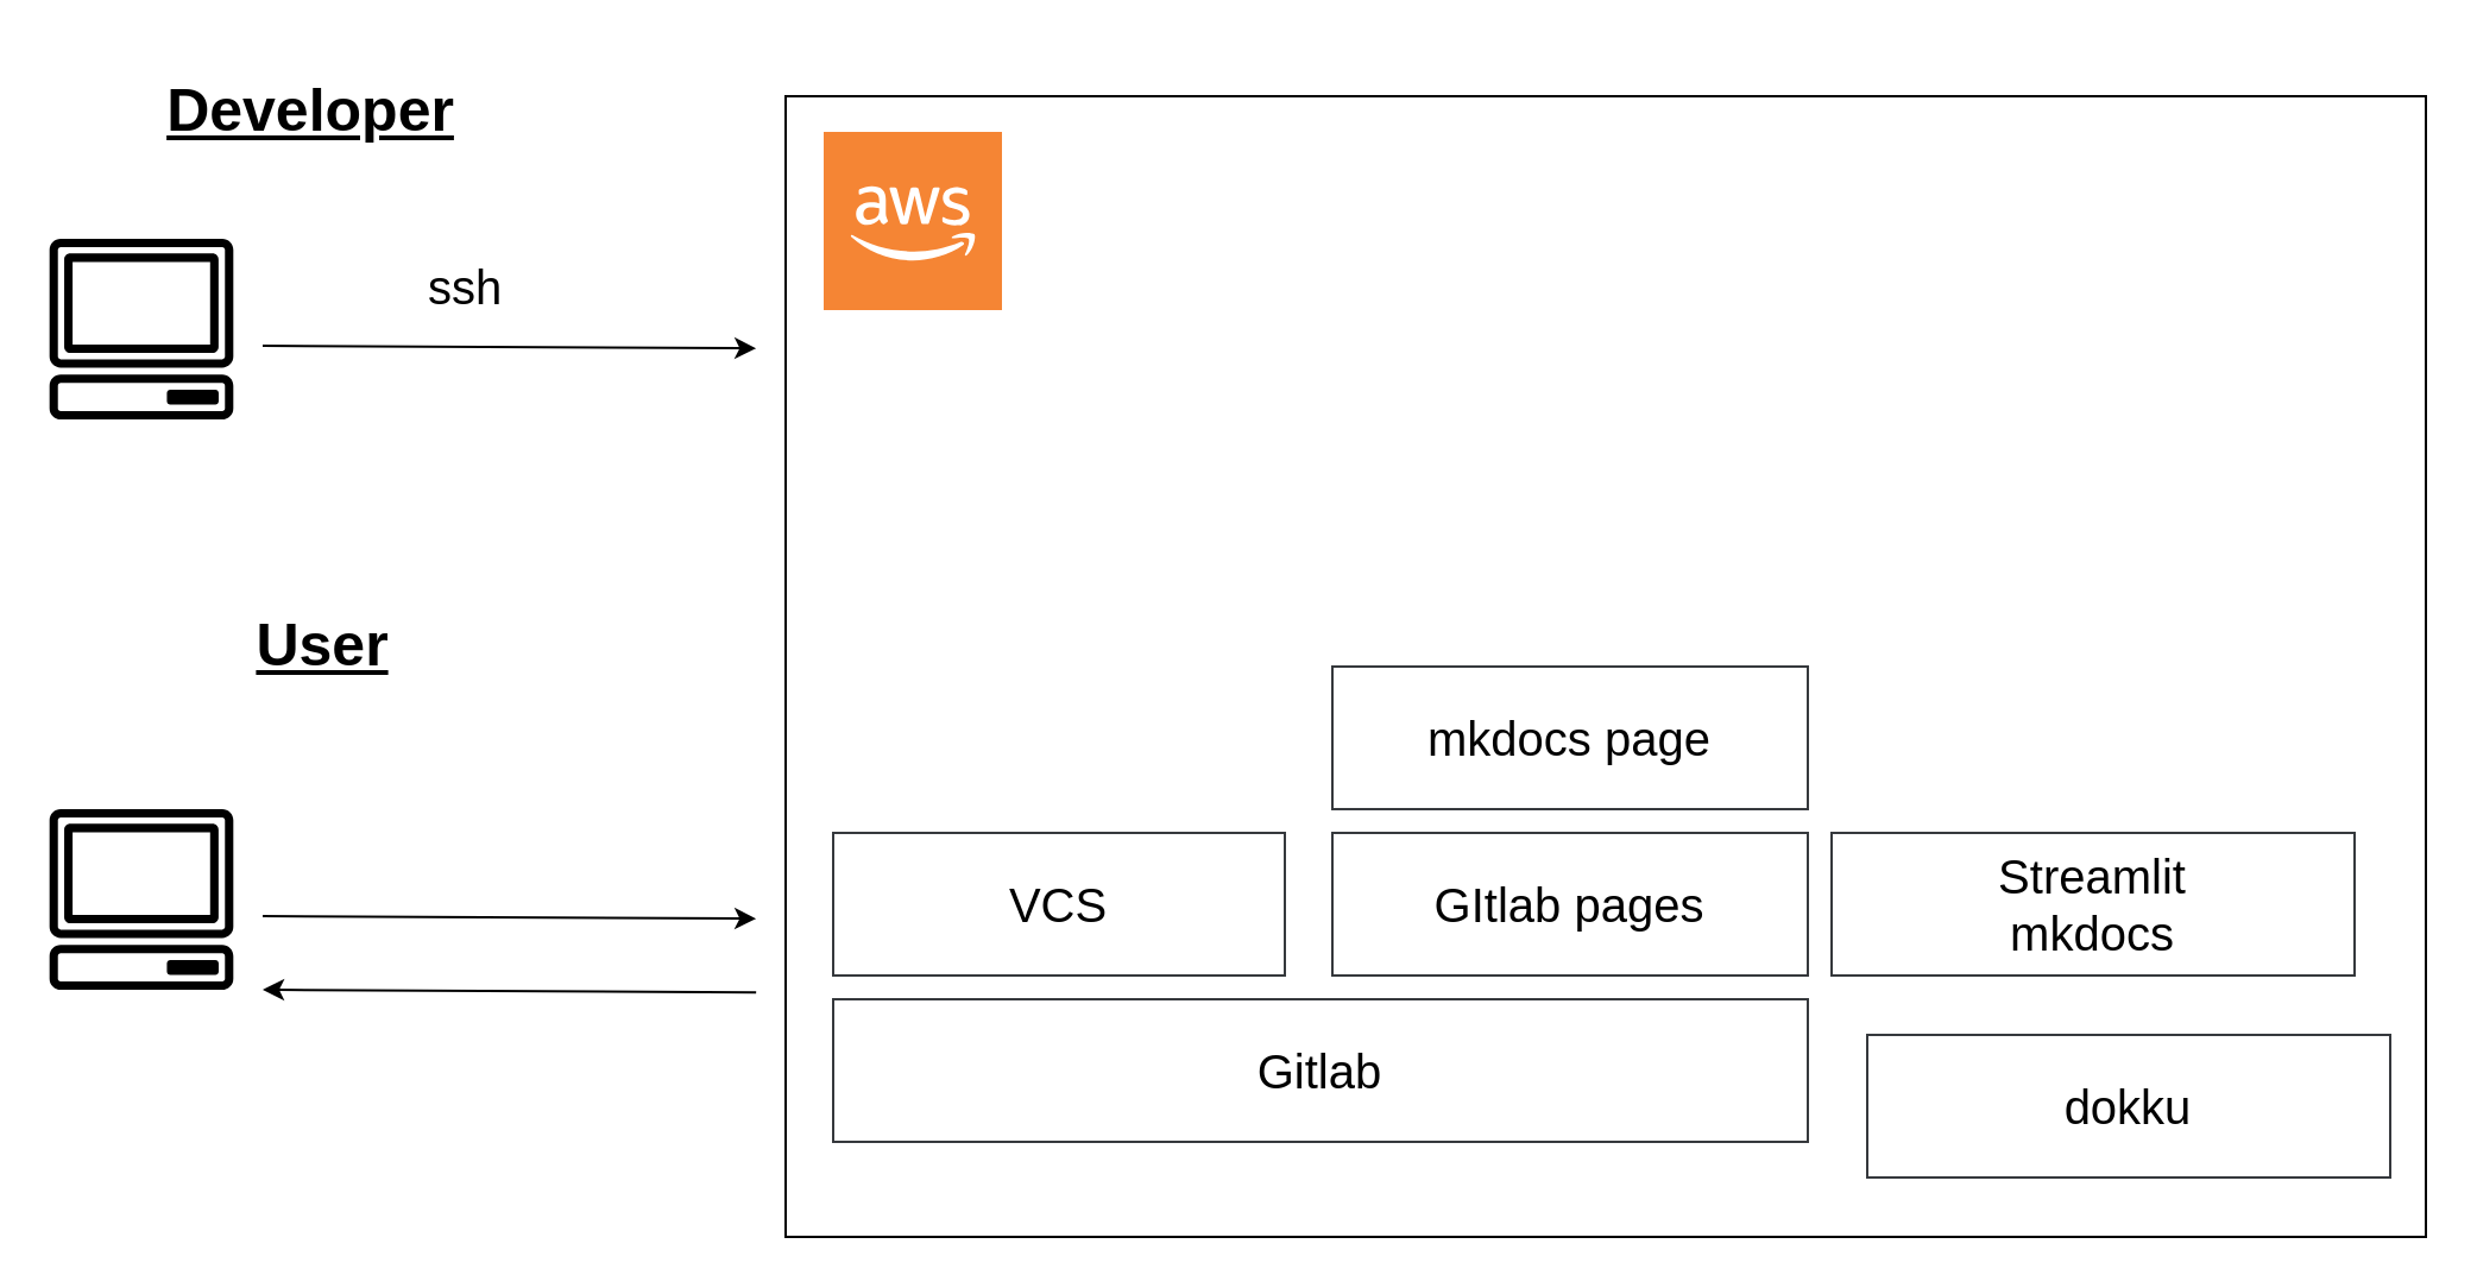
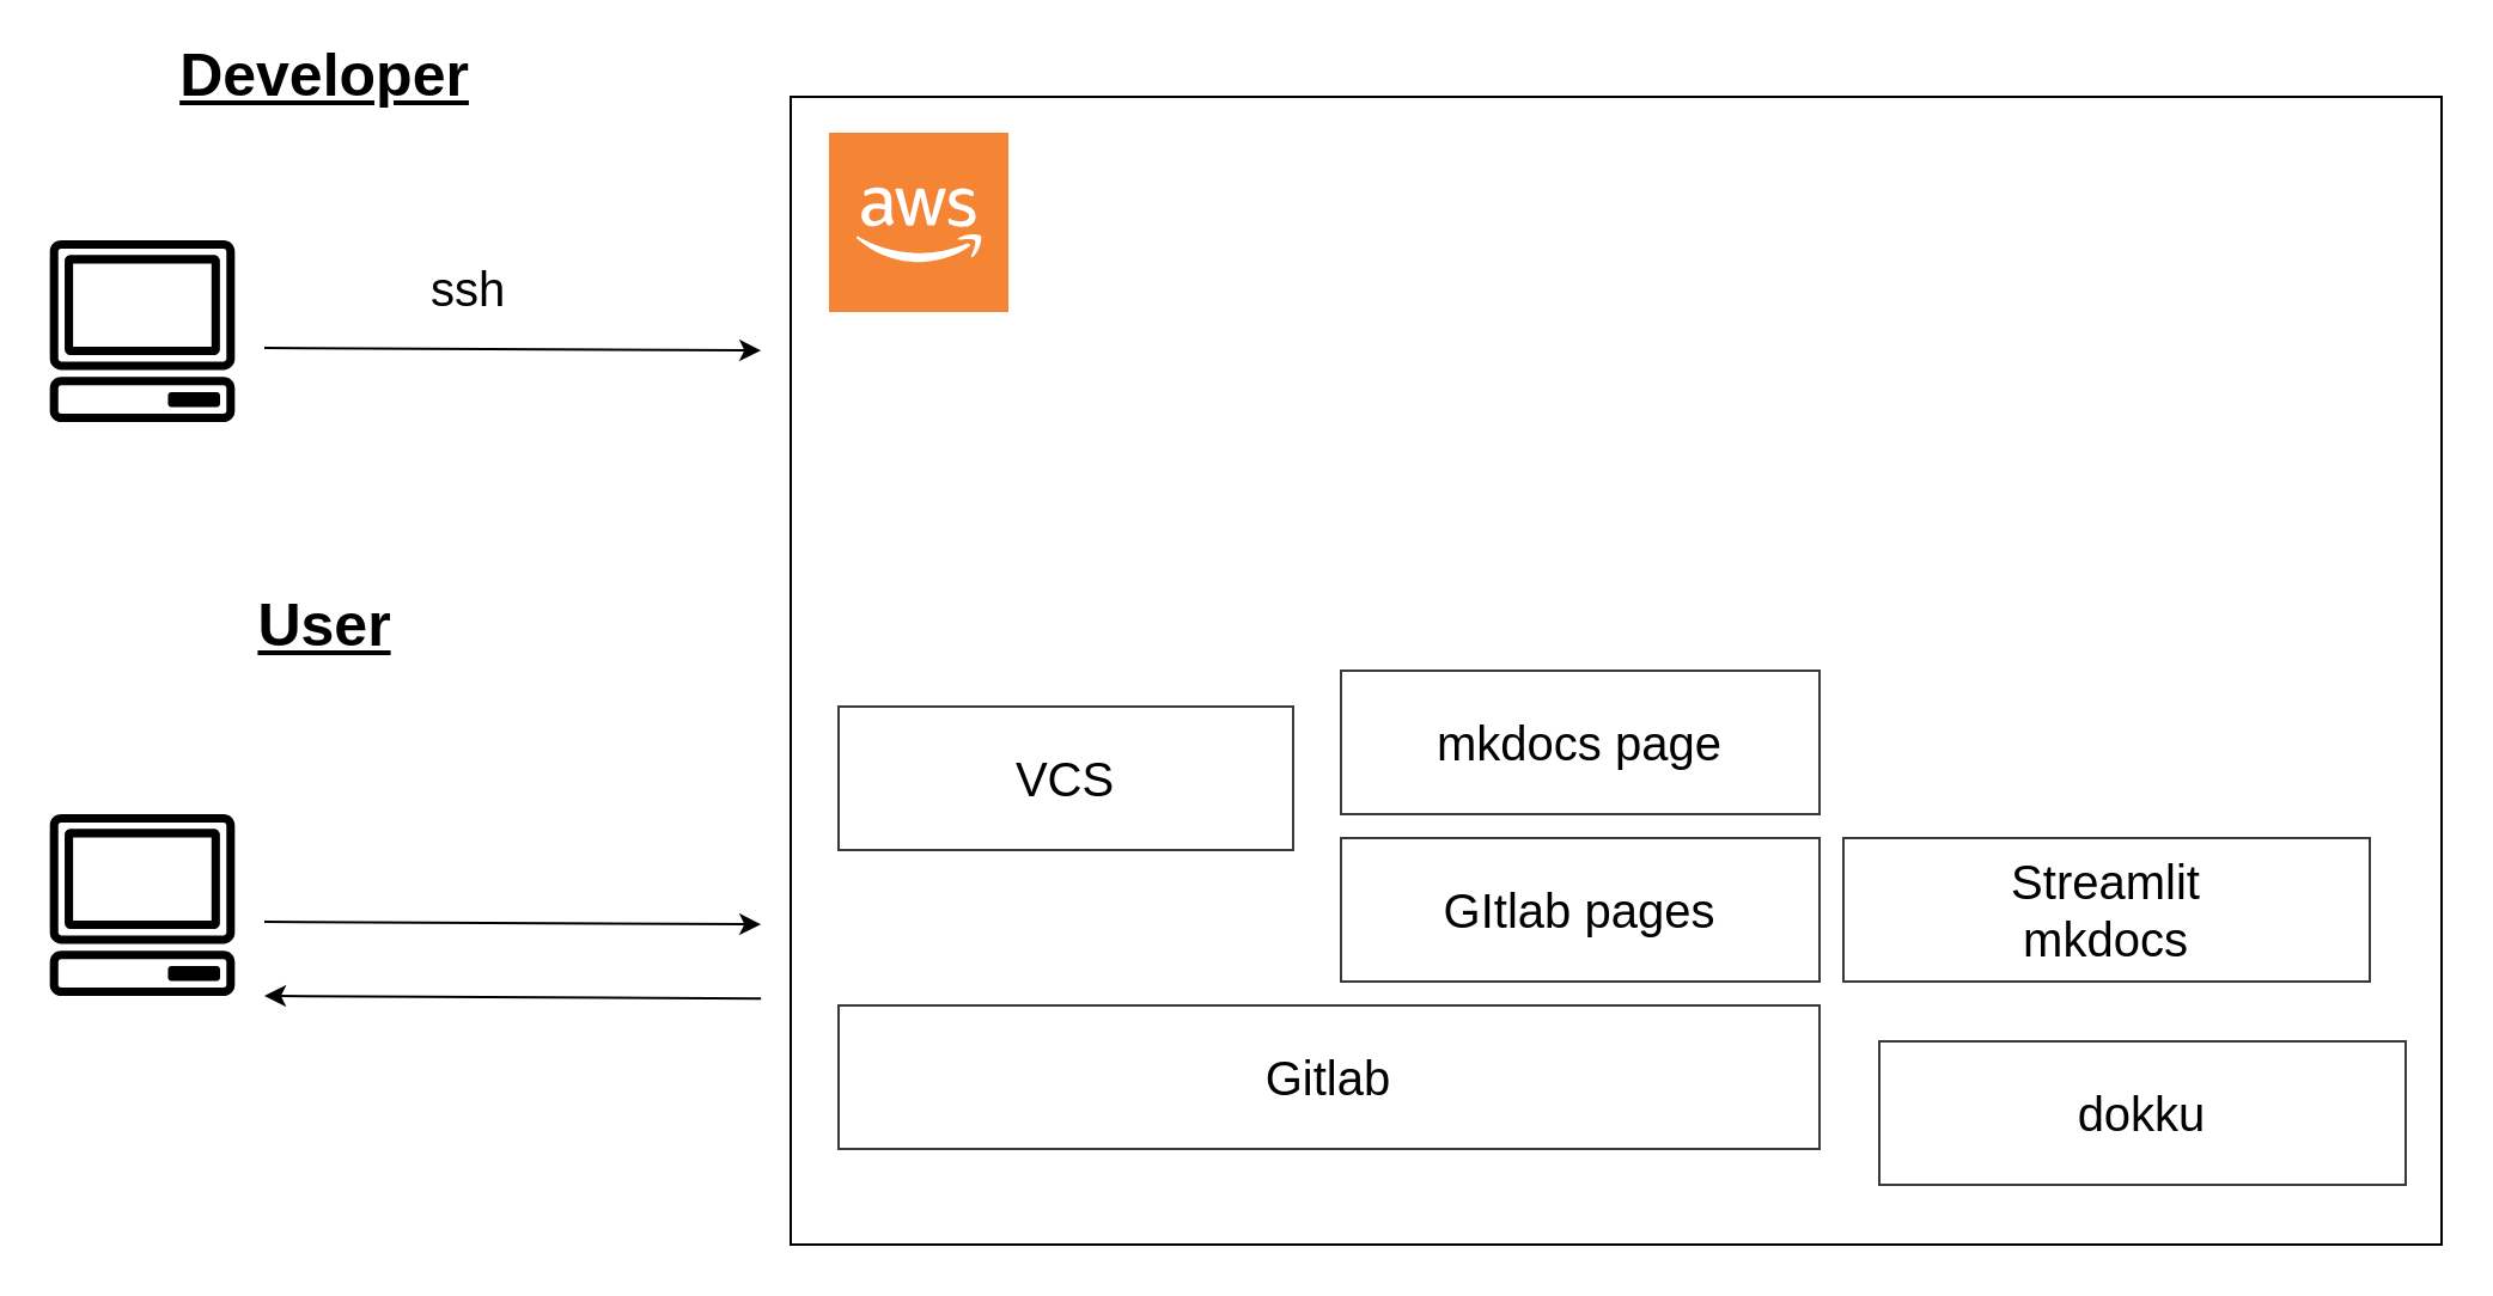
- <mxCell id="13" value="&lt;font style=&quot;font-size: 25px&quot;&gt;&lt;b&gt;&lt;u&gt;Developer&lt;/u&gt;&lt;/b&gt;&lt;/font&gt;" style="text;html=1;align=center;verticalAlign=middle;resizable=0;points=[];autosize=1;strokeColor=none;fillColor=none;" parent="2" vertex="1"><mxGeometry x="40" y="15" width="140" height="20" as="geometry" /></mxCell>
+ <mxCell id="13" value="&lt;font style=&quot;font-size: 25px&quot;&gt;&lt;b&gt;&lt;u&gt;Developer&lt;/u&gt;&lt;/b&gt;&lt;/font&gt;" style="text;html=1;align=center;verticalAlign=middle;resizable=0;points=[];autosize=1;strokeColor=none;fillColor=none;" parent="2" vertex="1"><mxGeometry x="45" width="140" height="20" as="geometry" /></mxCell>
- <mxCell id="14" value="&lt;font style=&quot;font-size: 25px&quot;&gt;&lt;b&gt;&lt;u&gt;User&lt;/u&gt;&lt;/b&gt;&lt;/font&gt;" style="text;html=1;align=center;verticalAlign=middle;resizable=0;points=[];autosize=1;strokeColor=none;fillColor=none;" parent="2" vertex="1"><mxGeometry x="80" y="240" width="70" height="20" as="geometry" /></mxCell>
+ <mxCell id="14" value="&lt;font style=&quot;font-size: 25px&quot;&gt;&lt;b&gt;&lt;u&gt;User&lt;/u&gt;&lt;/b&gt;&lt;/font&gt;" style="text;html=1;align=center;verticalAlign=middle;resizable=0;points=[];autosize=1;strokeColor=none;fillColor=none;" parent="2" vertex="1"><mxGeometry x="80" y="230" width="70" height="20" as="geometry" /></mxCell>
- <mxCell id="10" value="VCS" style="rounded=0;whiteSpace=wrap;html=1;fontSize=20;strokeColor=#36393D;fillColor=none;gradientColor=none;" parent="2" vertex="1"><mxGeometry x="330" y="330" width="190" height="60" as="geometry" /></mxCell>
+ <mxCell id="10" value="VCS" style="rounded=0;whiteSpace=wrap;html=1;fontSize=20;strokeColor=#36393D;fillColor=none;gradientColor=none;" parent="2" vertex="1"><mxGeometry x="330" y="275" width="190" height="60" as="geometry" /></mxCell>
